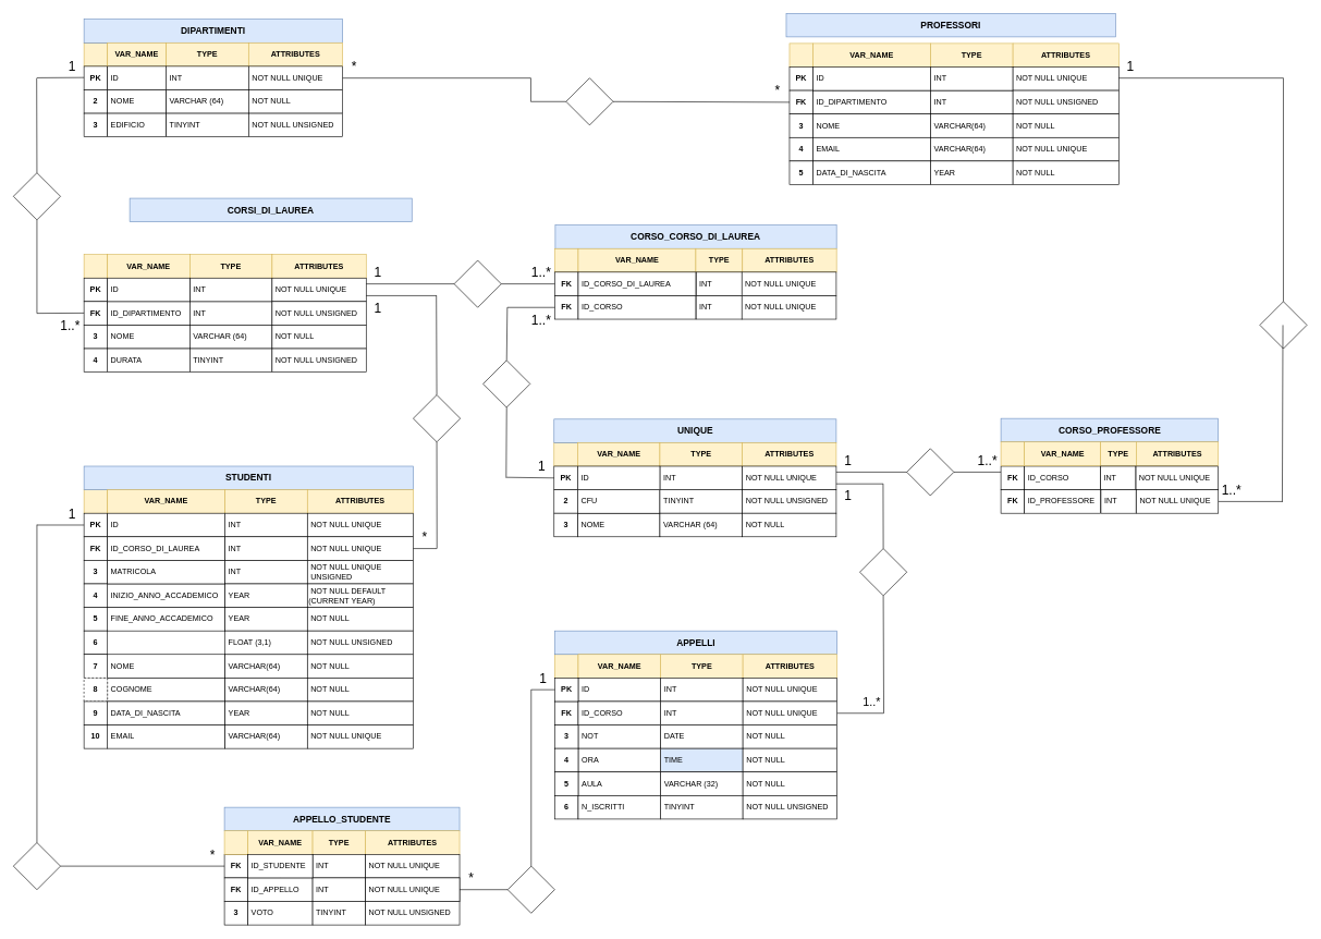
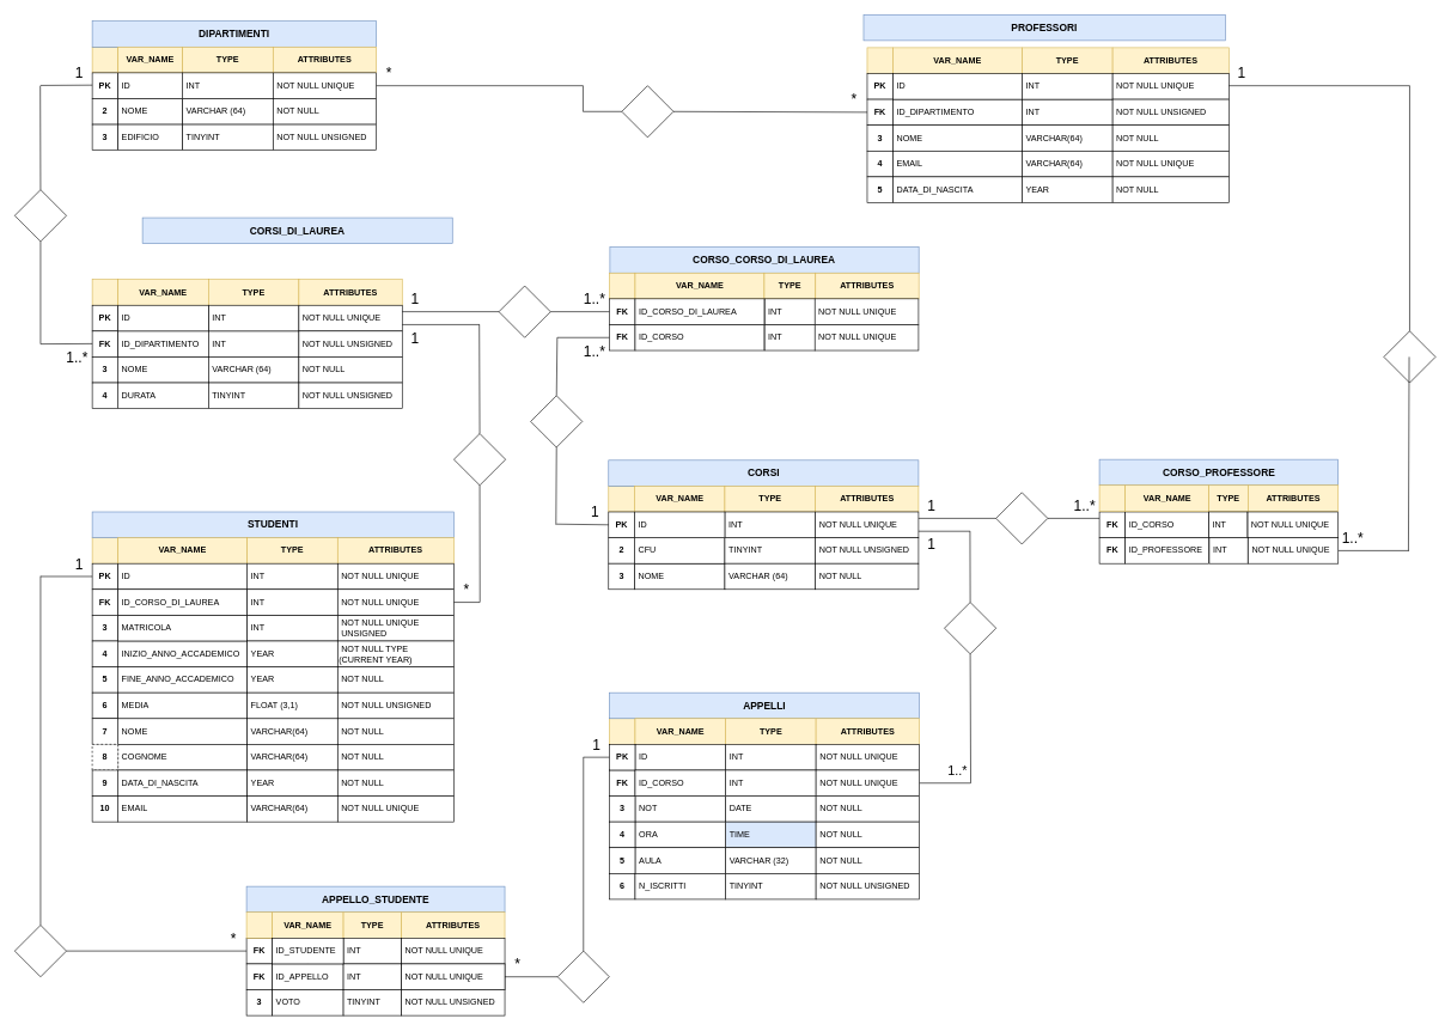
- <mxCell id="98" value="&lt;b&gt;&lt;font style=&quot;font-size: 14px;&quot;&gt;UNIQUE&lt;/font&gt;&lt;/b&gt;" style="rounded=0;whiteSpace=wrap;html=1;fillColor=#dae8fc;strokeColor=#6c8ebf;" parent="1" vertex="1"><mxGeometry x="847.58" y="641" width="432" height="36" as="geometry" /></mxCell>
+ <mxCell id="98" value="&lt;b&gt;&lt;font style=&quot;font-size: 14px;&quot;&gt;CORSI&lt;/font&gt;&lt;/b&gt;" style="rounded=0;whiteSpace=wrap;html=1;fillColor=#dae8fc;strokeColor=#6c8ebf;" parent="1" vertex="1"><mxGeometry x="847.58" y="641" width="432" height="36" as="geometry" /></mxCell>
- <mxCell id="56" value="&amp;nbsp;NOT NULL DEFAULT (CURRENT YEAR)" style="rounded=0;whiteSpace=wrap;html=1;align=left;" parent="1" vertex="1"><mxGeometry x="470" y="893" width="162" height="36" as="geometry" /></mxCell>
+ <mxCell id="56" value="&amp;nbsp;NOT NULL TYPE (CURRENT YEAR)" style="rounded=0;whiteSpace=wrap;html=1;align=left;" parent="1" vertex="1"><mxGeometry x="470" y="893" width="162" height="36" as="geometry" /></mxCell>
+ <mxCell id="73" value="&amp;nbsp;MEDIA" style="rounded=0;whiteSpace=wrap;html=1;align=left;" parent="1" vertex="1"><mxGeometry x="164" y="965" width="180" height="36" as="geometry" /></mxCell>
